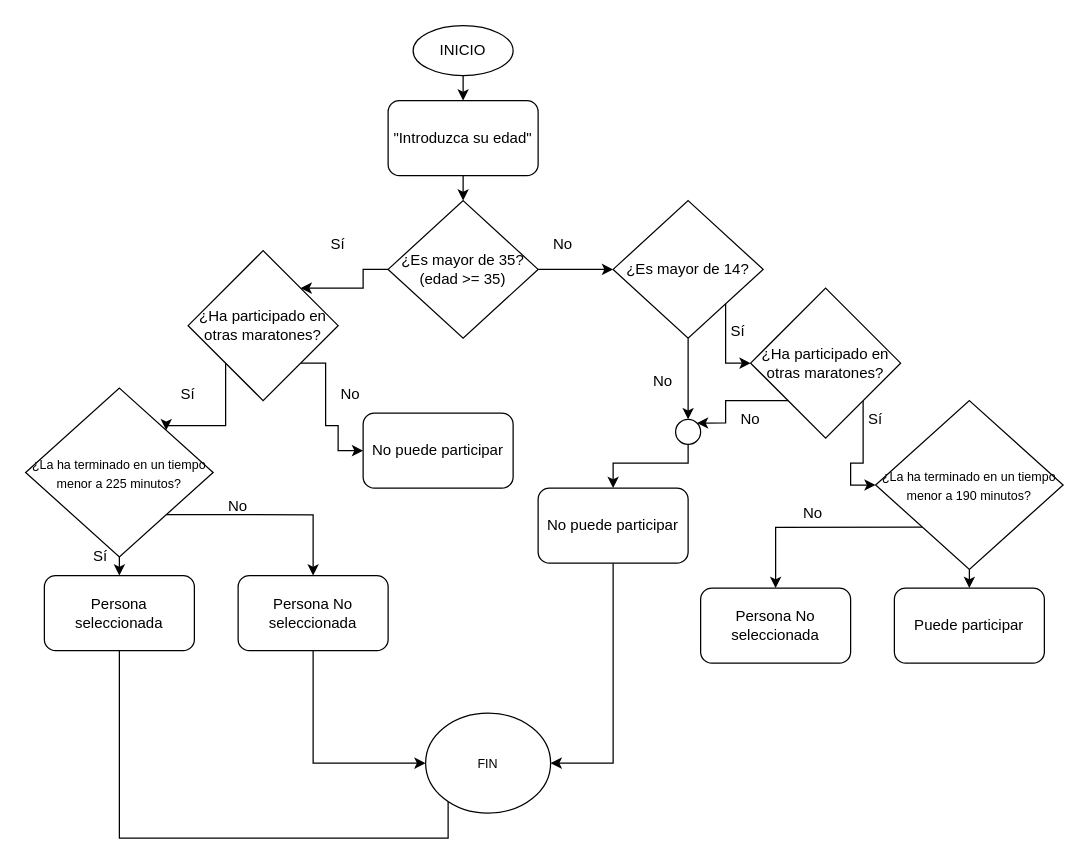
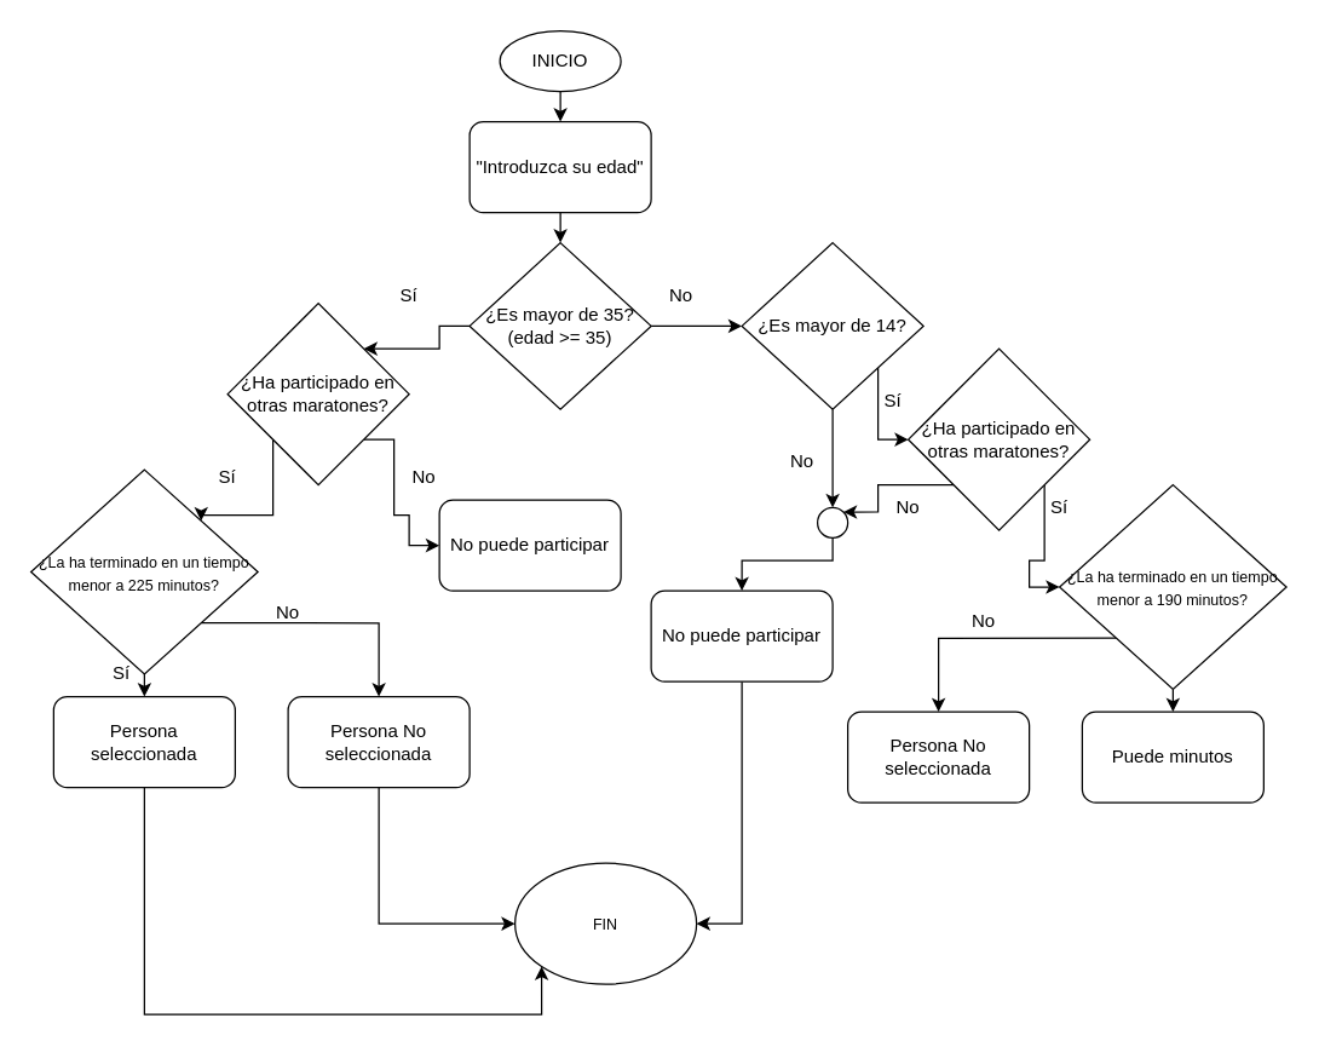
- <mxCell id="43" value="Puede participar" style="rounded=1;whiteSpace=wrap;html=1;" vertex="1" parent="1"><mxGeometry x="715" y="470" width="120" height="60" as="geometry" /></mxCell>
+ <mxCell id="43" value="Puede minutos" style="rounded=1;whiteSpace=wrap;html=1;" vertex="1" parent="1"><mxGeometry x="715" y="470" width="120" height="60" as="geometry" /></mxCell>
- <mxCell id="44" value="&lt;font size=&quot;1&quot;&gt;FIN&lt;/font&gt;" style="ellipse;whiteSpace=wrap;html=1;" vertex="1" parent="1"><mxGeometry x="340" y="570" width="100" height="80" as="geometry" /></mxCell>
+ <mxCell id="44" value="&lt;font size=&quot;1&quot;&gt;FIN&lt;/font&gt;" style="ellipse;whiteSpace=wrap;html=1;" vertex="1" parent="1"><mxGeometry x="340" y="570" width="120" height="80" as="geometry" /></mxCell>
